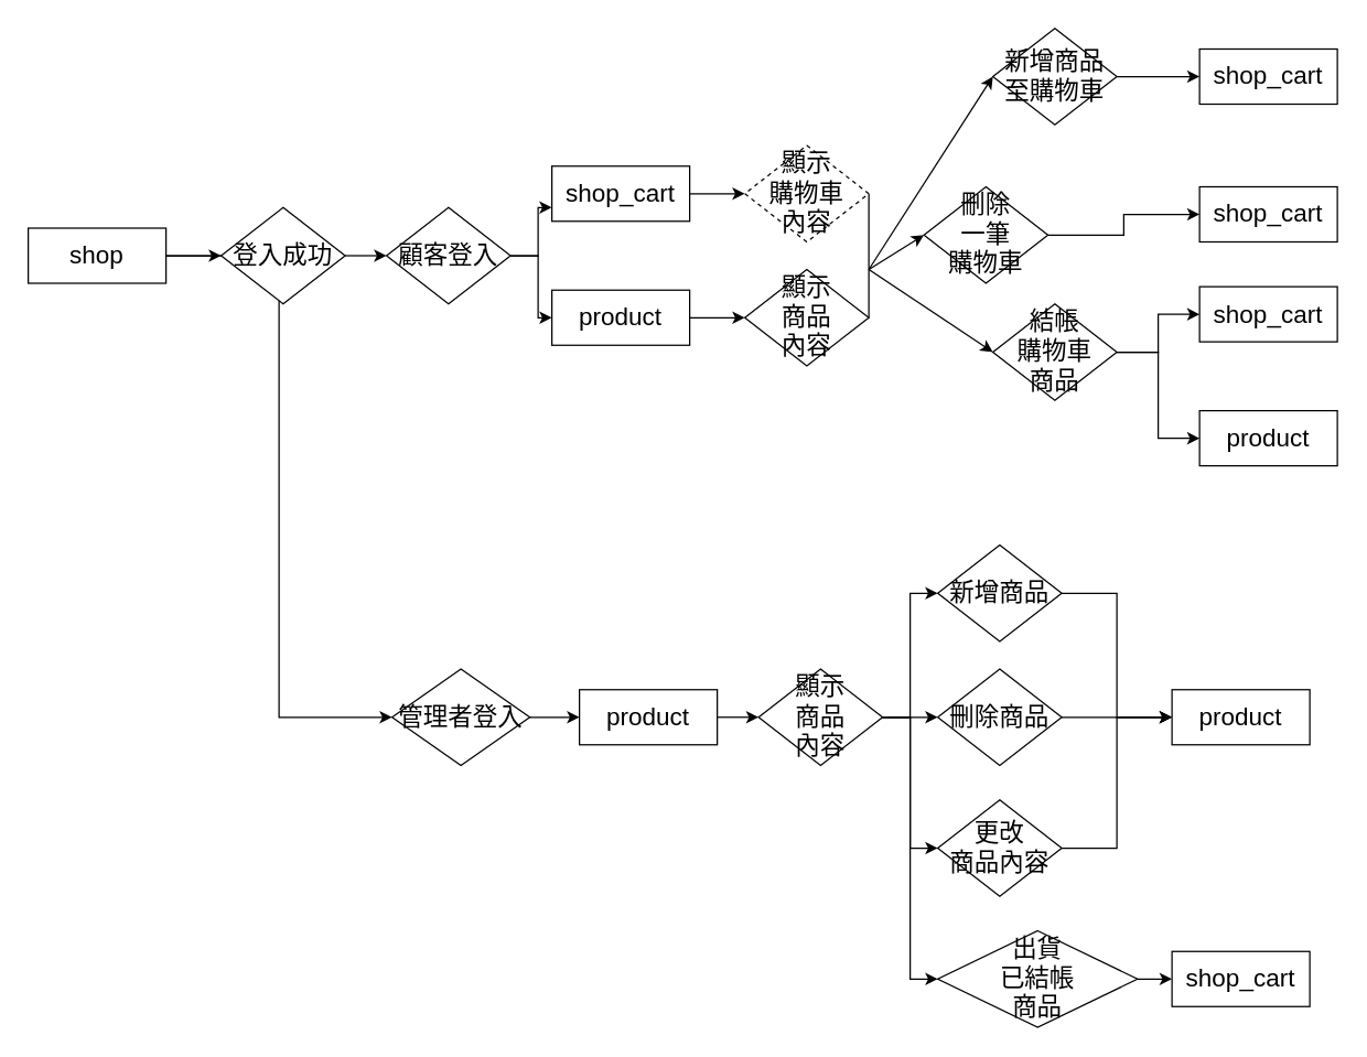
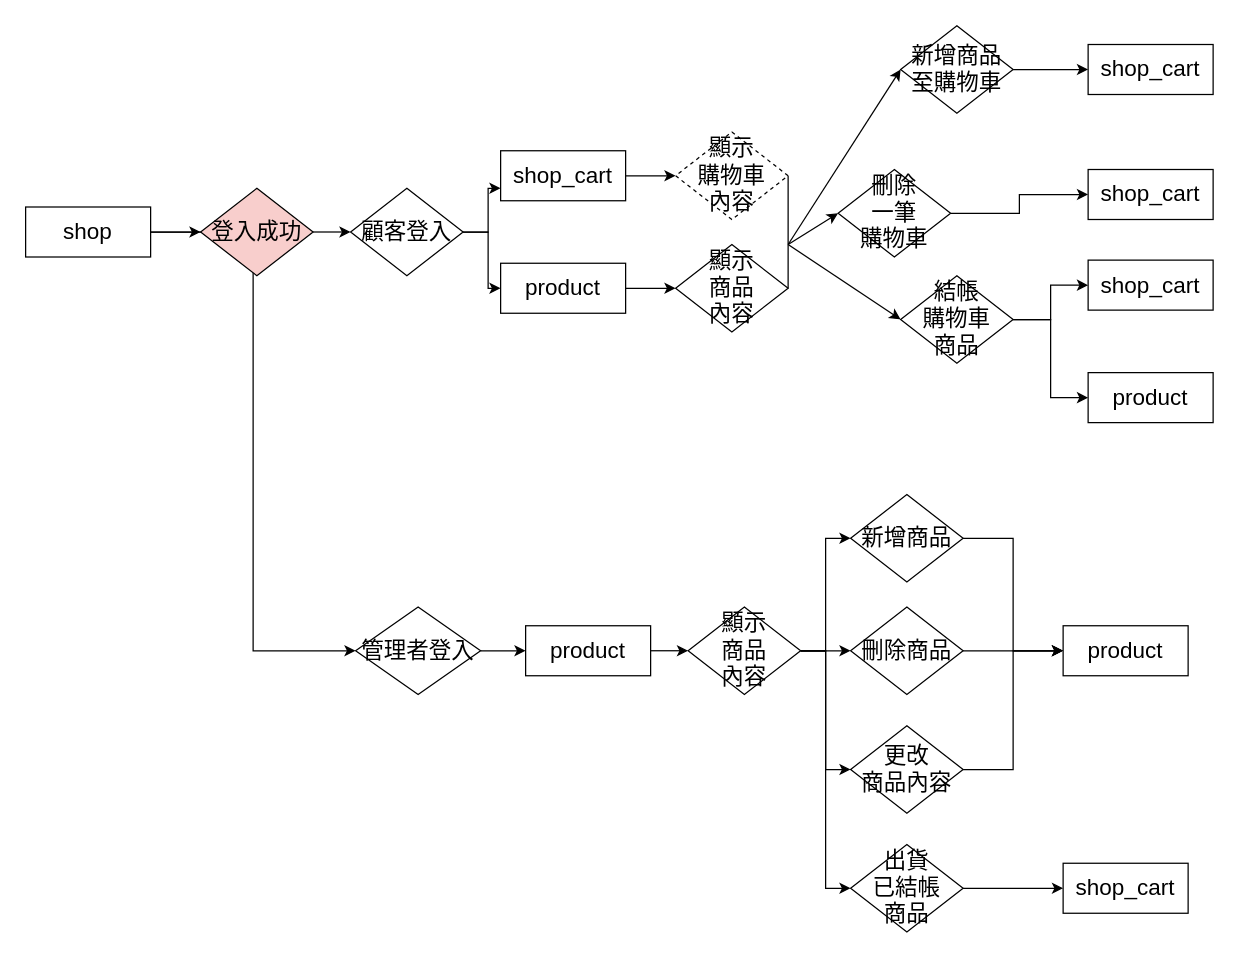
- <mxCell id="6" value="登入成功" style="rhombus;whiteSpace=wrap;html=1;fontSize=18;" parent="1" vertex="1"><mxGeometry x="160" y="150" width="90" height="70" as="geometry" /></mxCell>
+ <mxCell id="6" value="登入成功" style="rhombus;whiteSpace=wrap;html=1;fontSize=18;fillColor=#f8cecc;" parent="1" vertex="1"><mxGeometry x="160" y="150" width="90" height="70" as="geometry" /></mxCell>
- <mxCell id="48" value="出貨&lt;br&gt;已結帳&lt;br&gt;商品" style="rhombus;whiteSpace=wrap;html=1;fontSize=18;" vertex="1" parent="1"><mxGeometry x="680" y="675" width="145" height="70" as="geometry" /></mxCell>
+ <mxCell id="48" value="出貨&lt;br&gt;已結帳&lt;br&gt;商品" style="rhombus;whiteSpace=wrap;html=1;fontSize=18;" vertex="1" parent="1"><mxGeometry x="680" y="675" width="90" height="70" as="geometry" /></mxCell>
